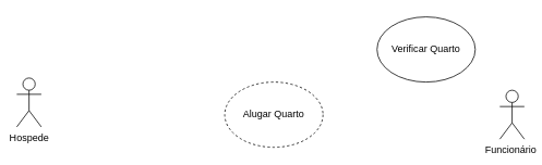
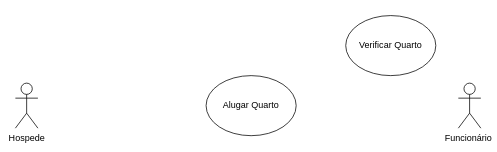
- <mxCell id="2" value="Hospede" style="shape=umlActor;verticalLabelPosition=bottom;verticalAlign=top;html=1;outlineConnect=0;" vertex="1" parent="1"><mxGeometry x="20" y="95" width="30" height="60" as="geometry" /></mxCell>
+ <mxCell id="2" value="Hospede" style="shape=umlActor;verticalLabelPosition=bottom;verticalAlign=top;html=1;outlineConnect=0;" vertex="1" parent="1"><mxGeometry x="20" y="110" width="30" height="60" as="geometry" /></mxCell>
- <mxCell id="4" value="Alugar Quarto" style="ellipse;whiteSpace=wrap;html=1;dashed=1;" vertex="1" parent="1"><mxGeometry x="274" y="100" width="120" height="80" as="geometry" /></mxCell>
+ <mxCell id="4" value="Alugar Quarto" style="ellipse;whiteSpace=wrap;html=1;" vertex="1" parent="1"><mxGeometry x="274" y="100" width="120" height="80" as="geometry" /></mxCell>
